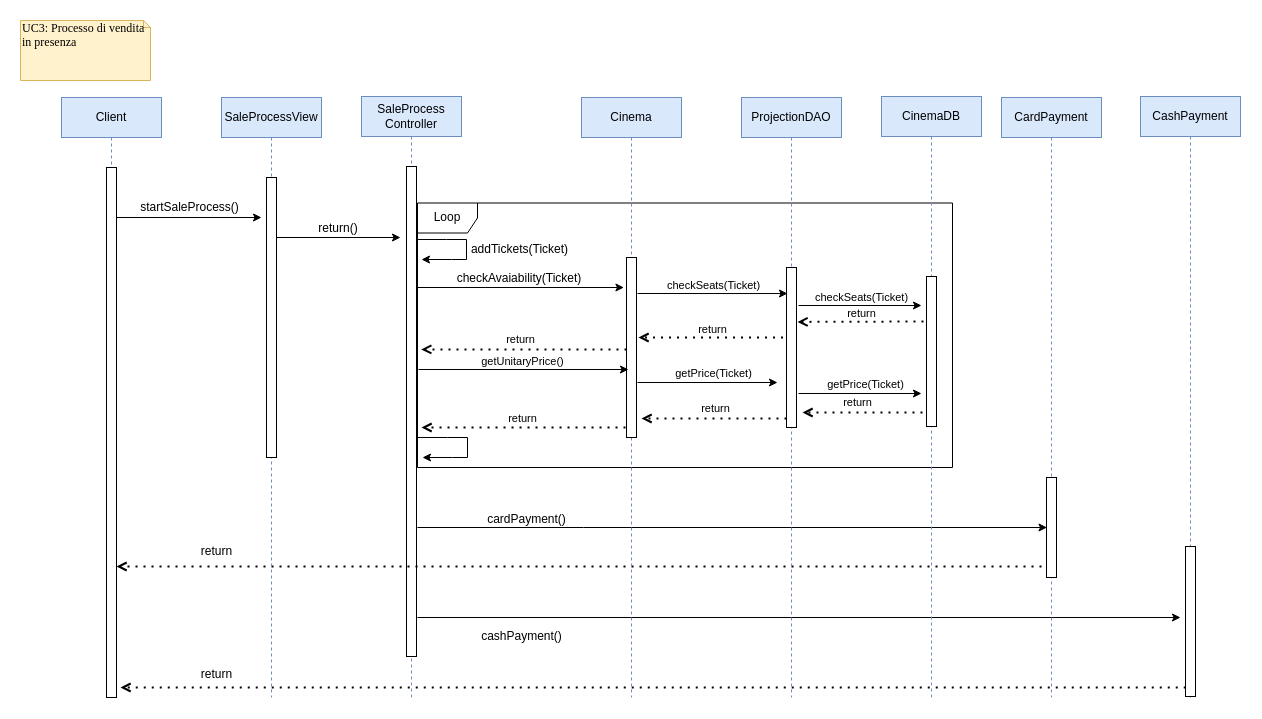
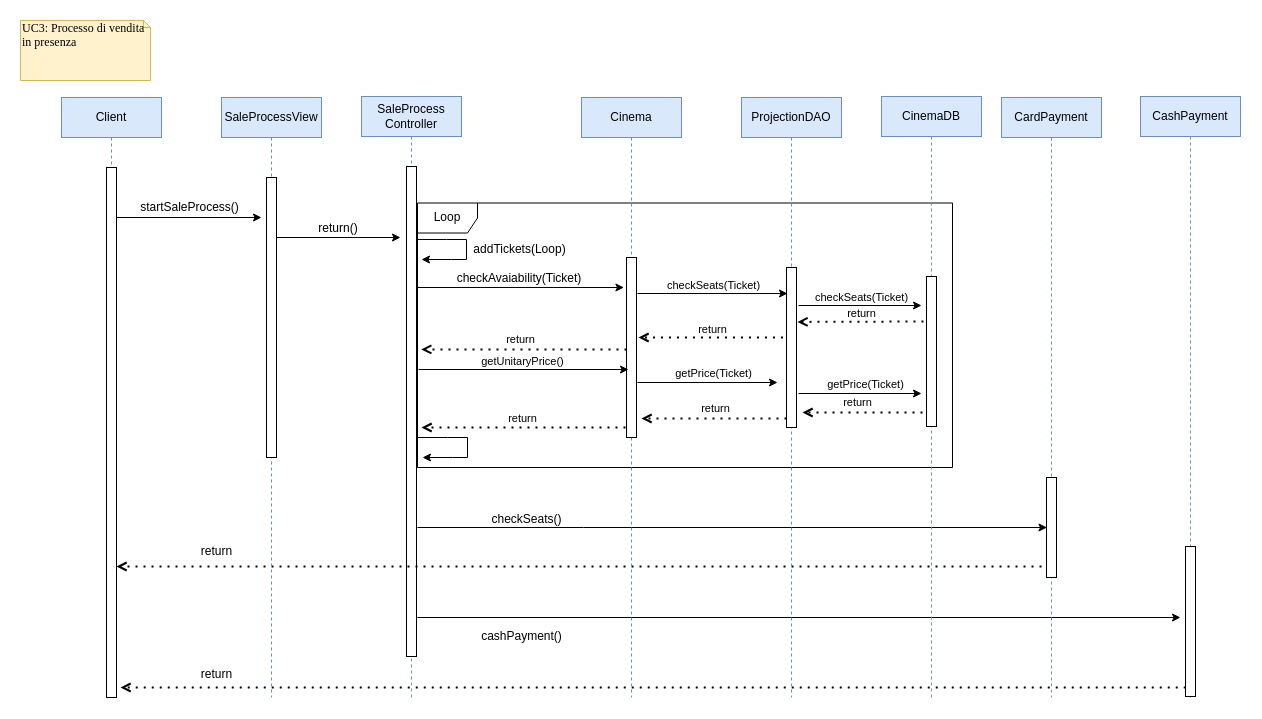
- <mxCell id="13" value="addTickets(Ticket)" style="text;html=1;align=center;verticalAlign=middle;resizable=0;points=[];autosize=1;strokeColor=none;fillColor=none;" vertex="1" parent="1"><mxGeometry x="459" y="234" width="120" height="30" as="geometry" /></mxCell>
+ <mxCell id="13" value="addTickets(Loop)" style="text;html=1;align=center;verticalAlign=middle;resizable=0;points=[];autosize=1;strokeColor=none;fillColor=none;" vertex="1" parent="1"><mxGeometry x="459" y="234" width="120" height="30" as="geometry" /></mxCell>
- <mxCell id="15" value="cardPayment()" style="text;html=1;align=center;verticalAlign=middle;resizable=0;points=[];autosize=1;strokeColor=none;fillColor=none;" vertex="1" parent="1"><mxGeometry x="476" y="504" width="100" height="30" as="geometry" /></mxCell>
+ <mxCell id="15" value="checkSeats()" style="text;html=1;align=center;verticalAlign=middle;resizable=0;points=[];autosize=1;strokeColor=none;fillColor=none;" vertex="1" parent="1"><mxGeometry x="476" y="504" width="100" height="30" as="geometry" /></mxCell>
